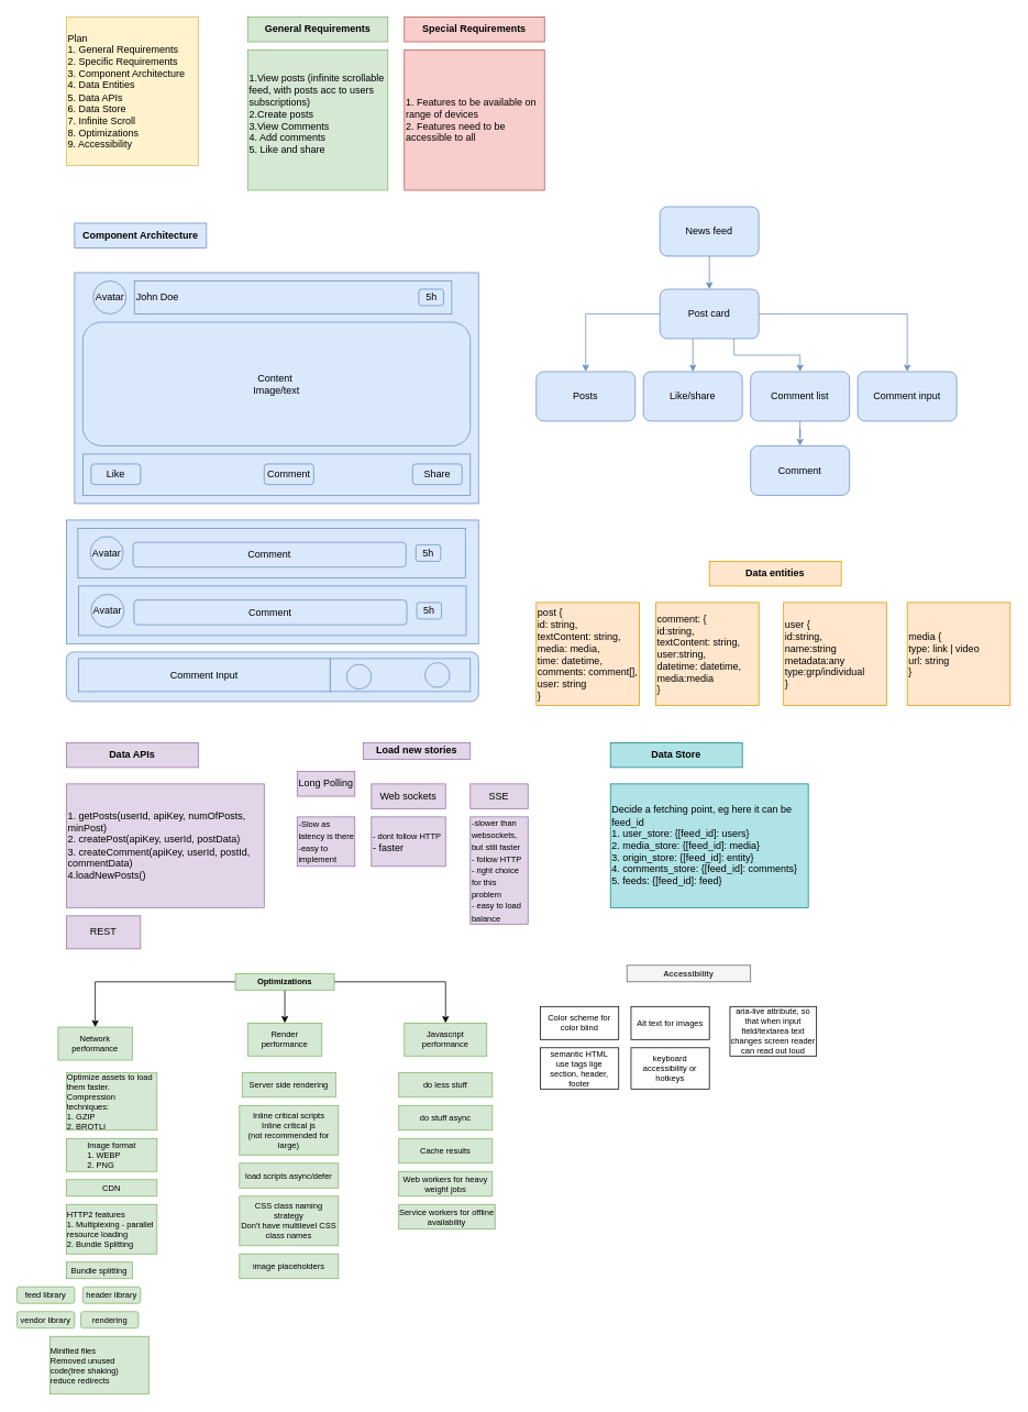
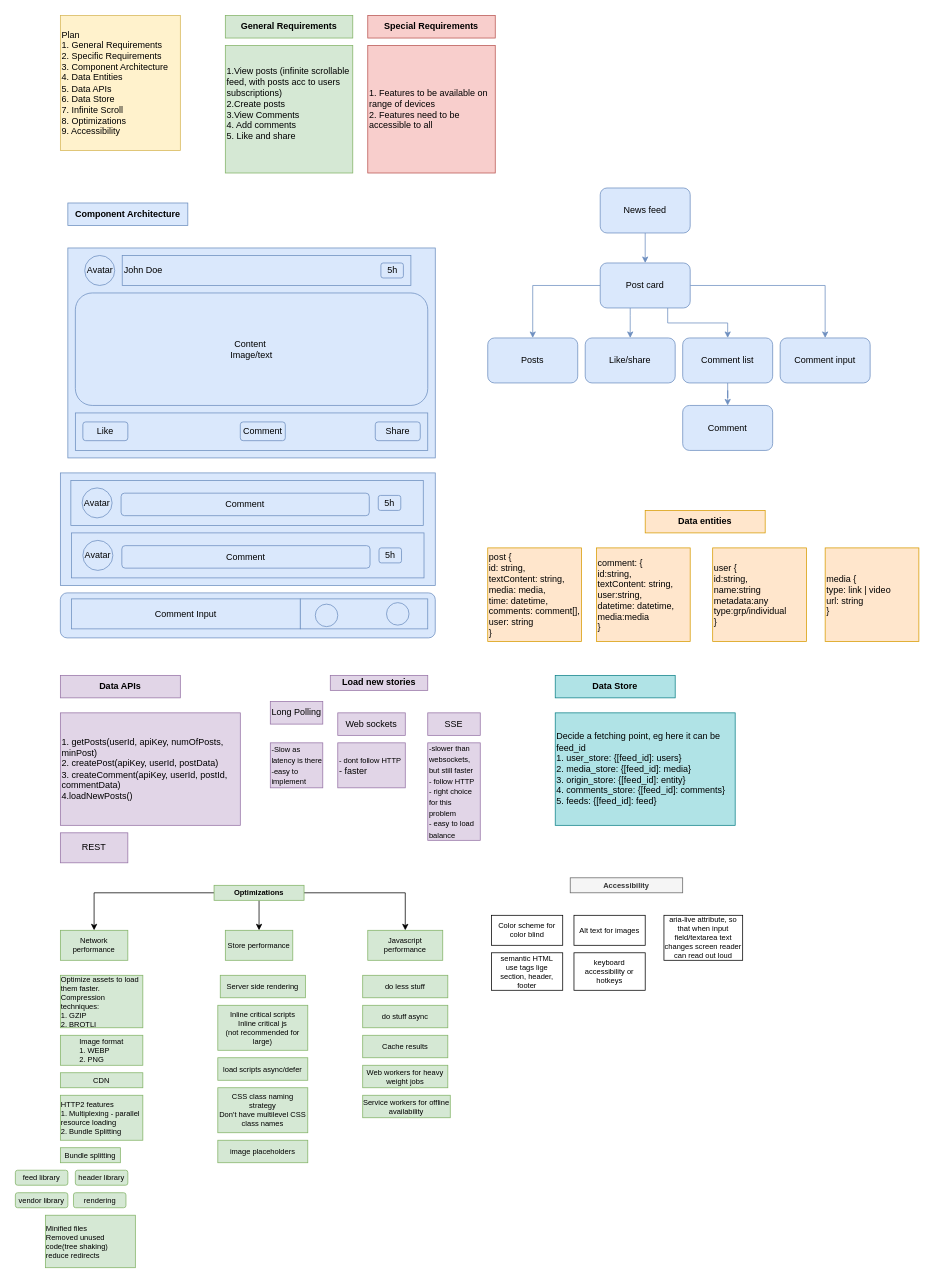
- <mxCell id="66" value="Render performance" style="rounded=0;whiteSpace=wrap;html=1;fontSize=10;fillColor=#d5e8d4;strokeColor=#82b366;" vertex="1" parent="1"><mxGeometry x="300" y="1240" width="90" height="40" as="geometry" /></mxCell>
+ <mxCell id="66" value="Store performance" style="rounded=0;whiteSpace=wrap;html=1;fontSize=10;fillColor=#d5e8d4;strokeColor=#82b366;" vertex="1" parent="1"><mxGeometry x="300" y="1240" width="90" height="40" as="geometry" /></mxCell>
- <mxCell id="67" value="Network performance" style="rounded=0;whiteSpace=wrap;html=1;fontSize=10;fillColor=#d5e8d4;strokeColor=#82b366;" vertex="1" parent="1"><mxGeometry x="70" y="1245" width="90" height="40" as="geometry" /></mxCell>
+ <mxCell id="67" value="Network performance" style="rounded=0;whiteSpace=wrap;html=1;fontSize=10;fillColor=#d5e8d4;strokeColor=#82b366;" vertex="1" parent="1"><mxGeometry x="80" y="1240" width="90" height="40" as="geometry" /></mxCell>
